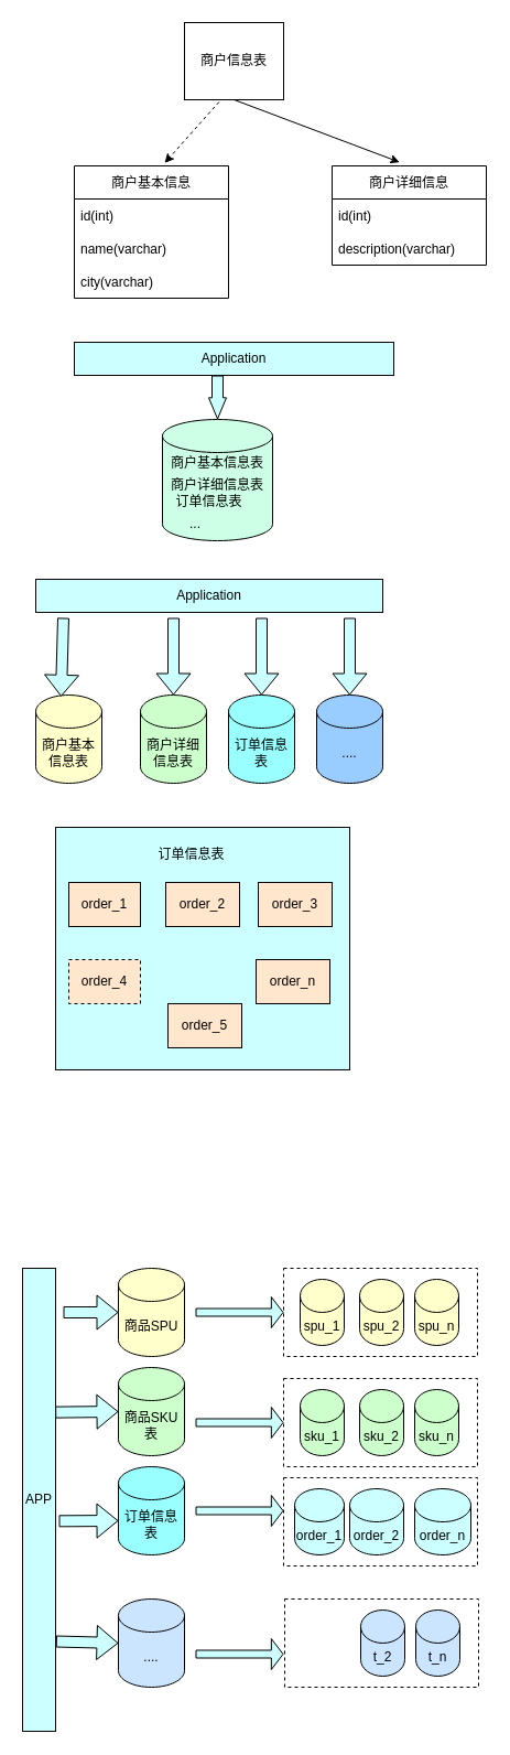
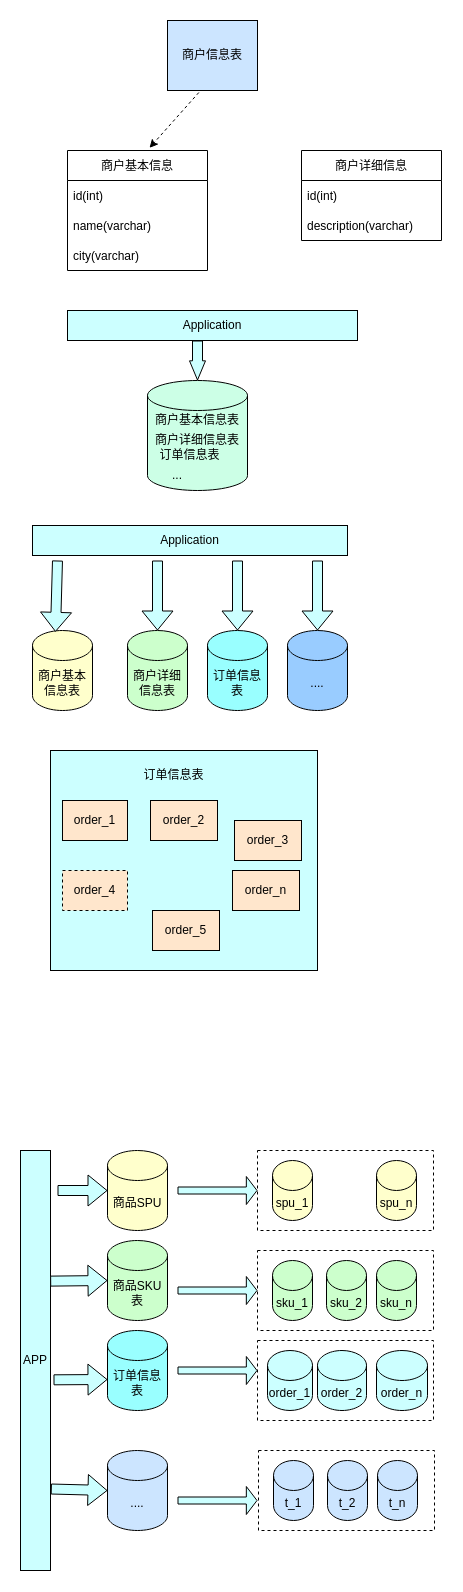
- <mxCell id="2" value="商户信息表" style="rounded=0;whiteSpace=wrap;html=1;" vertex="1" parent="1"><mxGeometry x="167" y="20" width="90" height="70" as="geometry" /></mxCell>
+ <mxCell id="2" value="商户信息表" style="rounded=0;whiteSpace=wrap;html=1;fillColor=#cce5ff;" vertex="1" parent="1"><mxGeometry x="167" y="20" width="90" height="70" as="geometry" /></mxCell>
- <mxCell id="11" value="" style="endArrow=classic;html=1;rounded=0;exitX=0.5;exitY=1;exitDx=0;exitDy=0;entryX=0.438;entryY=-0.037;entryDx=0;entryDy=0;entryPerimeter=0;" edge="1" parent="1" source="2" target="7"><mxGeometry width="50" height="50" relative="1" as="geometry"><mxPoint x="407" y="50" as="sourcePoint" /><mxPoint x="457" y="0" as="targetPoint" /></mxGeometry></mxCell>
- <mxCell id="32" value="order_3" style="rounded=0;whiteSpace=wrap;html=1;fillColor=#FFE6CC;" vertex="1" parent="1"><mxGeometry x="234" y="800" width="67" height="40" as="geometry" /></mxCell>
+ <mxCell id="32" value="order_3" style="rounded=0;whiteSpace=wrap;html=1;fillColor=#FFE6CC;" vertex="1" parent="1"><mxGeometry x="234" y="820" width="67" height="40" as="geometry" /></mxCell>
- <mxCell id="47" value="spu_2" style="shape=cylinder3;whiteSpace=wrap;html=1;boundedLbl=1;backgroundOutline=1;size=15;fillColor=#FFFFCC;" vertex="1" parent="1"><mxGeometry x="326" y="1160" width="40" height="60" as="geometry" /></mxCell>
+ <mxCell id="58" value="t_1" style="shape=cylinder3;whiteSpace=wrap;html=1;boundedLbl=1;backgroundOutline=1;size=15;fillColor=#CCE5FF;" vertex="1" parent="1"><mxGeometry x="273" y="1460" width="40" height="60" as="geometry" /></mxCell>
